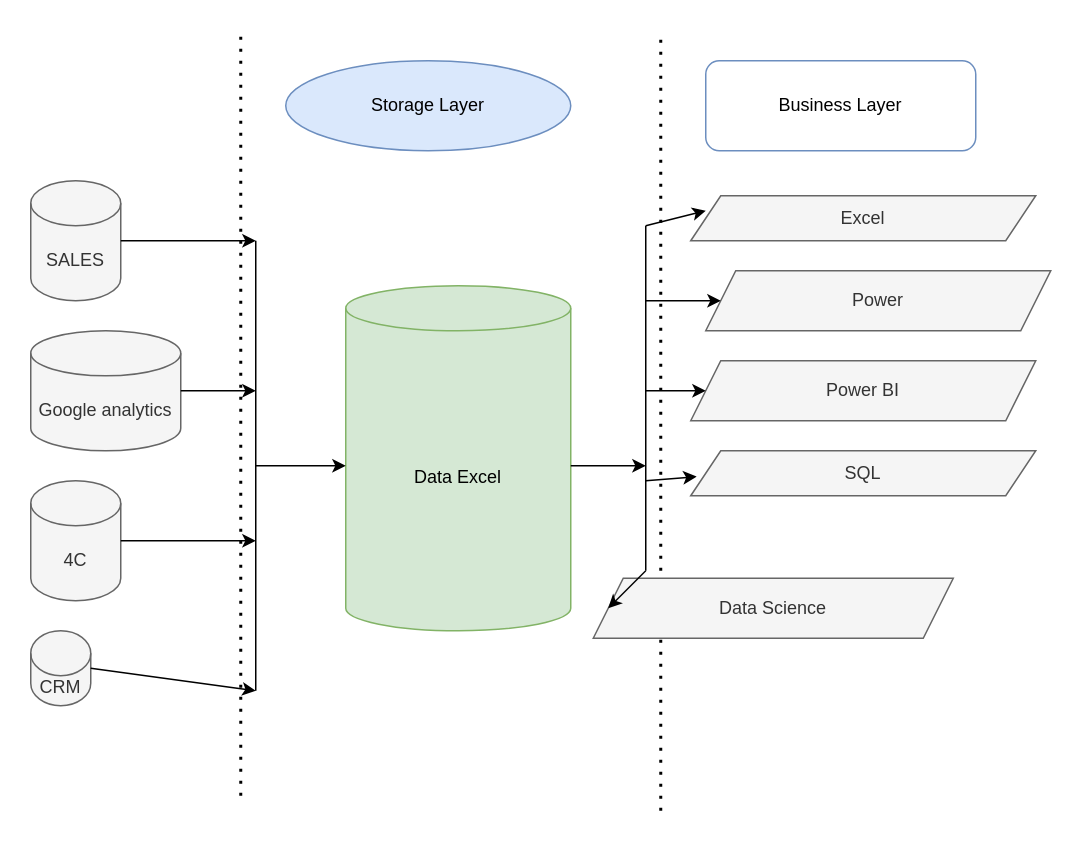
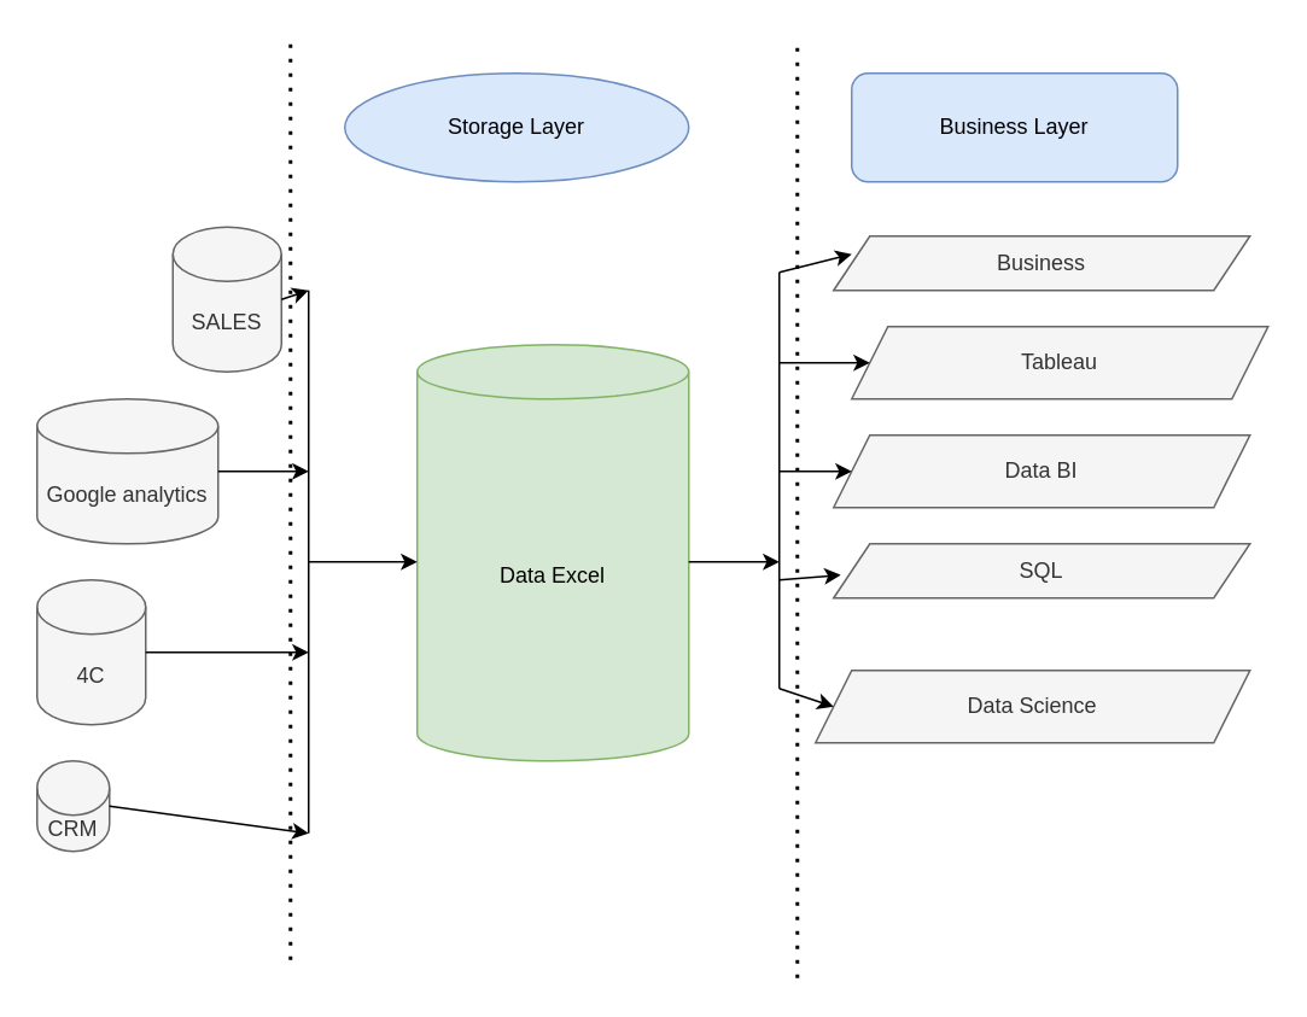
- <mxCell id="3" value="Business Layer" style="rounded=1;whiteSpace=wrap;html=1;fillColor=#ffffff;strokeColor=#6c8ebf;" vertex="1" parent="1"><mxGeometry x="470" y="40" width="180" height="60" as="geometry" /></mxCell>
+ <mxCell id="3" value="Business Layer" style="rounded=1;whiteSpace=wrap;html=1;fillColor=#dae8fc;strokeColor=#6c8ebf;" vertex="1" parent="1"><mxGeometry x="470" y="40" width="180" height="60" as="geometry" /></mxCell>
- <mxCell id="11" value="Excel" style="shape=parallelogram;perimeter=parallelogramPerimeter;whiteSpace=wrap;html=1;fixedSize=1;fillColor=#f5f5f5;fontColor=#333333;strokeColor=#666666;" vertex="1" parent="1"><mxGeometry x="460" y="130" width="230" height="30" as="geometry" /></mxCell>
+ <mxCell id="11" value="Business" style="shape=parallelogram;perimeter=parallelogramPerimeter;whiteSpace=wrap;html=1;fixedSize=1;fillColor=#f5f5f5;fontColor=#333333;strokeColor=#666666;" vertex="1" parent="1"><mxGeometry x="460" y="130" width="230" height="30" as="geometry" /></mxCell>
- <mxCell id="7" value="SALES" style="shape=cylinder3;whiteSpace=wrap;html=1;boundedLbl=1;backgroundOutline=1;size=15;fillColor=#f5f5f5;fontColor=#333333;strokeColor=#666666;" vertex="1" parent="1"><mxGeometry x="20" y="120" width="60" height="80" as="geometry" /></mxCell>
+ <mxCell id="7" value="SALES" style="shape=cylinder3;whiteSpace=wrap;html=1;boundedLbl=1;backgroundOutline=1;size=15;fillColor=#f5f5f5;fontColor=#333333;strokeColor=#666666;" vertex="1" parent="1"><mxGeometry x="95" y="125" width="60" height="80" as="geometry" /></mxCell>
- <mxCell id="12" value="Power" style="shape=parallelogram;perimeter=parallelogramPerimeter;whiteSpace=wrap;html=1;fixedSize=1;fillColor=#f5f5f5;fontColor=#333333;strokeColor=#666666;" vertex="1" parent="1"><mxGeometry x="470" y="180" width="230" height="40" as="geometry" /></mxCell>
+ <mxCell id="12" value="Tableau" style="shape=parallelogram;perimeter=parallelogramPerimeter;whiteSpace=wrap;html=1;fixedSize=1;fillColor=#f5f5f5;fontColor=#333333;strokeColor=#666666;" vertex="1" parent="1"><mxGeometry x="470" y="180" width="230" height="40" as="geometry" /></mxCell>
- <mxCell id="13" value="Power BI" style="shape=parallelogram;perimeter=parallelogramPerimeter;whiteSpace=wrap;html=1;fixedSize=1;fillColor=#f5f5f5;fontColor=#333333;strokeColor=#666666;" vertex="1" parent="1"><mxGeometry x="460" y="240" width="230" height="40" as="geometry" /></mxCell>
+ <mxCell id="13" value="Data BI" style="shape=parallelogram;perimeter=parallelogramPerimeter;whiteSpace=wrap;html=1;fixedSize=1;fillColor=#f5f5f5;fontColor=#333333;strokeColor=#666666;" vertex="1" parent="1"><mxGeometry x="460" y="240" width="230" height="40" as="geometry" /></mxCell>
- <mxCell id="15" value="Data Science" style="shape=parallelogram;perimeter=parallelogramPerimeter;whiteSpace=wrap;html=1;fixedSize=1;fillColor=#f5f5f5;fontColor=#333333;strokeColor=#666666;" vertex="1" parent="1"><mxGeometry x="395" y="385" width="240" height="40" as="geometry" /></mxCell>
+ <mxCell id="15" value="Data Science" style="shape=parallelogram;perimeter=parallelogramPerimeter;whiteSpace=wrap;html=1;fixedSize=1;fillColor=#f5f5f5;fontColor=#333333;strokeColor=#666666;" vertex="1" parent="1"><mxGeometry x="450" y="370" width="240" height="40" as="geometry" /></mxCell>
